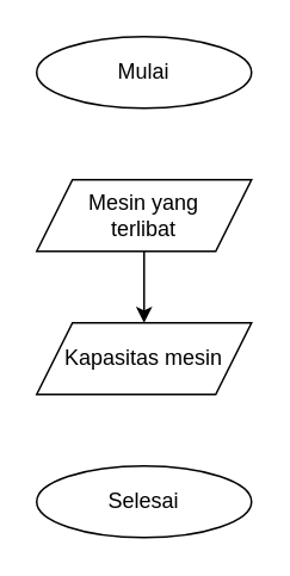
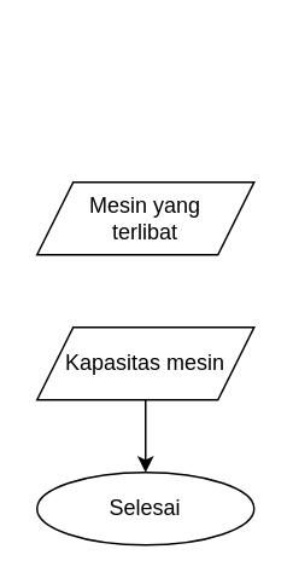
- <mxCell id="2" value="Mulai" style="ellipse;whiteSpace=wrap;html=1;" vertex="1" parent="1"><mxGeometry x="20" y="20" width="120" height="40" as="geometry" /></mxCell>
- <mxCell id="3" style="edgeStyle=orthogonalEdgeStyle;rounded=0;orthogonalLoop=1;jettySize=auto;html=1;entryX=0.5;entryY=0;entryDx=0;entryDy=0;" edge="1" parent="1" source="4" target="6"><mxGeometry relative="1" as="geometry" /></mxCell>
+ <mxCell id="5" style="edgeStyle=orthogonalEdgeStyle;rounded=0;orthogonalLoop=1;jettySize=auto;html=1;entryX=0.5;entryY=0;entryDx=0;entryDy=0;" edge="1" parent="1" source="6" target="7"><mxGeometry relative="1" as="geometry" /></mxCell>
